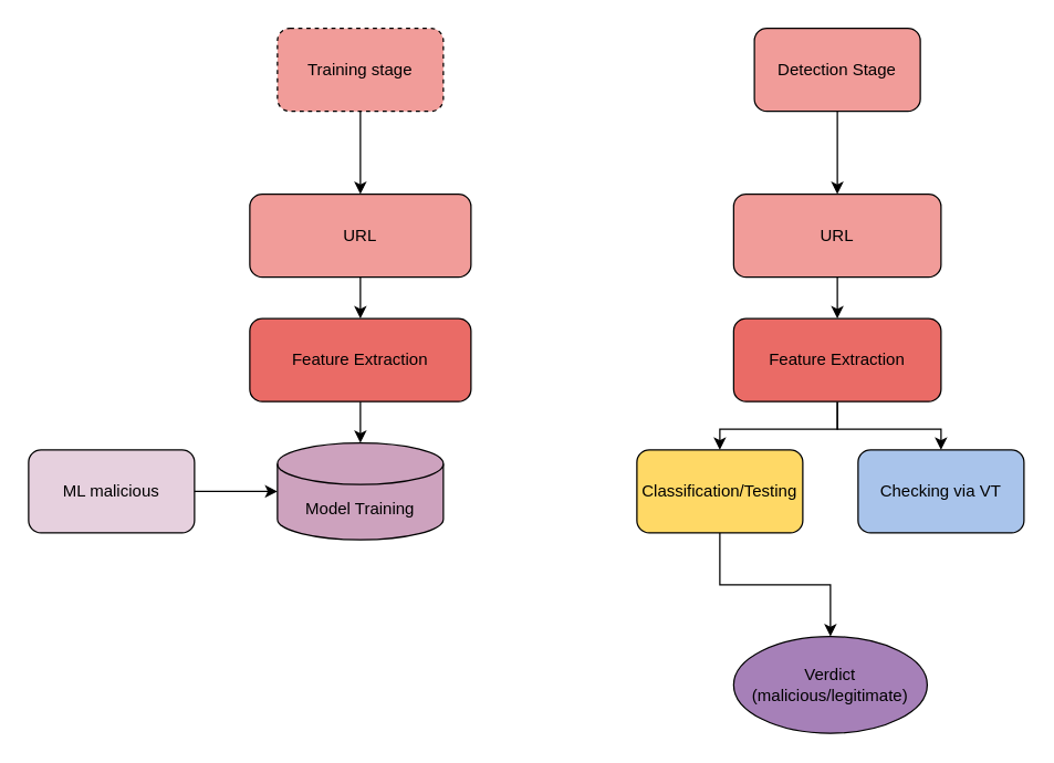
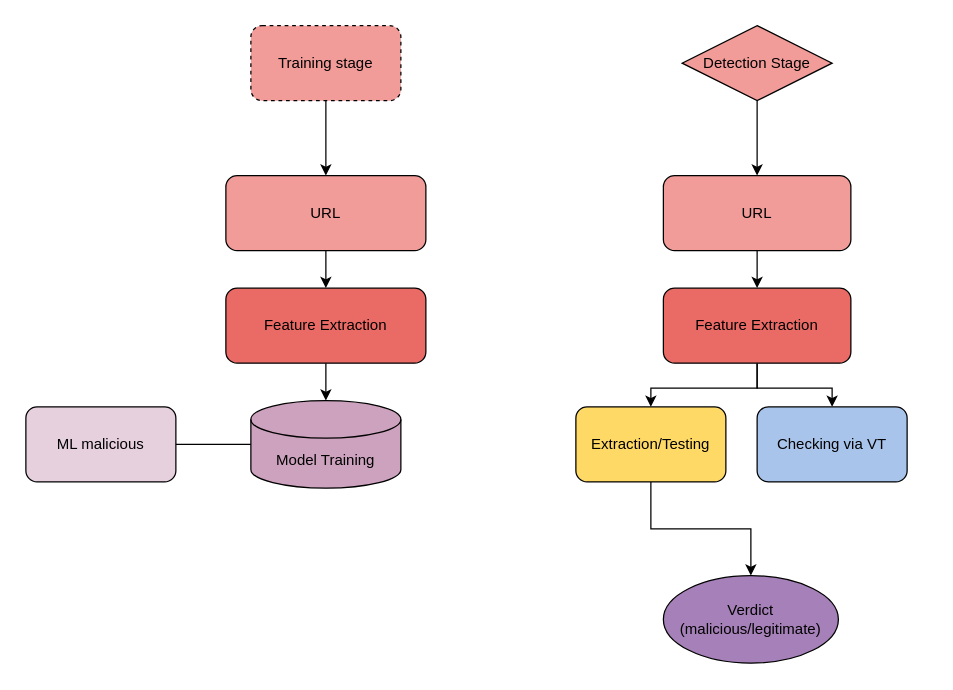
- <mxCell id="12" value="Detection Stage" style="rounded=1;whiteSpace=wrap;html=1;fillColor=light-dark(#F19C99,var(--ge-dark-color, #121212));" vertex="1" parent="1"><mxGeometry x="545" y="20" width="120" height="60" as="geometry" /></mxCell>
+ <mxCell id="12" value="Detection Stage" style="rhombus;whiteSpace=wrap;html=1;fillColor=light-dark(#F19C99,var(--ge-dark-color, #121212));" vertex="1" parent="1"><mxGeometry x="545" y="20" width="120" height="60" as="geometry" /></mxCell>
- <mxCell id="9" style="edgeStyle=orthogonalEdgeStyle;rounded=0;orthogonalLoop=1;jettySize=auto;html=1;entryX=0;entryY=0.5;entryDx=0;entryDy=0;entryPerimeter=0;" edge="1" parent="1" source="8" target="7"><mxGeometry relative="1" as="geometry" /></mxCell>
+ <mxCell id="9" style="edgeStyle=orthogonalEdgeStyle;rounded=0;orthogonalLoop=1;jettySize=auto;html=1;entryX=0;entryY=0.5;entryDx=0;entryDy=0;entryPerimeter=0;endArrow=none;" edge="1" parent="1" source="8" target="7"><mxGeometry relative="1" as="geometry" /></mxCell>
- <mxCell id="19" value="Classification/Testing" style="rounded=1;whiteSpace=wrap;html=1;fillColor=light-dark(#FFD966,var(--ge-dark-color, #121212));" vertex="1" parent="1"><mxGeometry x="460" y="325" width="120" height="60" as="geometry" /></mxCell>
+ <mxCell id="19" value="Extraction/Testing" style="rounded=1;whiteSpace=wrap;html=1;fillColor=light-dark(#FFD966,var(--ge-dark-color, #121212));" vertex="1" parent="1"><mxGeometry x="460" y="325" width="120" height="60" as="geometry" /></mxCell>
- <mxCell id="20" value="Checking via VT" style="rounded=1;whiteSpace=wrap;html=1;fillColor=light-dark(#A9C4EB,var(--ge-dark-color, #121212));" vertex="1" parent="1"><mxGeometry x="620" y="325" width="120" height="60" as="geometry" /></mxCell>
+ <mxCell id="20" value="Checking via VT" style="rounded=1;whiteSpace=wrap;html=1;fillColor=light-dark(#A9C4EB,var(--ge-dark-color, #121212));" vertex="1" parent="1"><mxGeometry x="605" y="325" width="120" height="60" as="geometry" /></mxCell>
